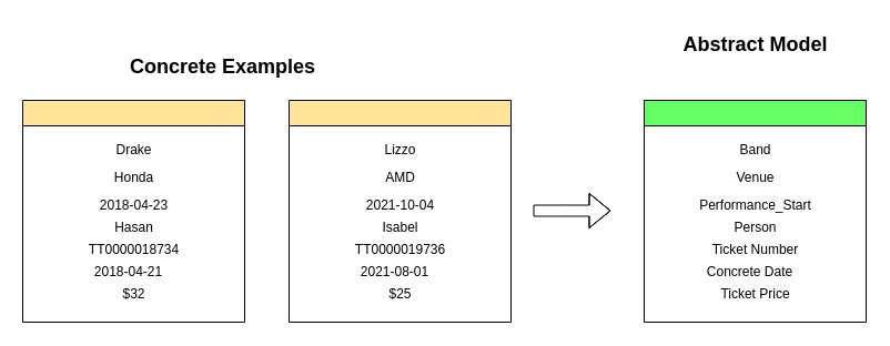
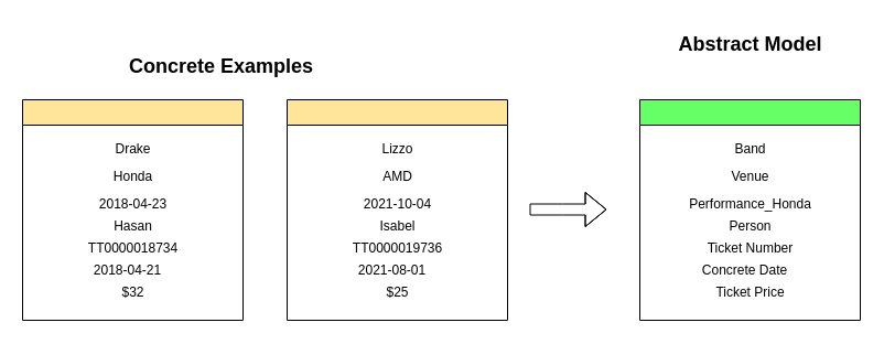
- <mxCell id="19" value="Performance_Start" style="text;html=1;align=center;verticalAlign=middle;resizable=0;points=[];autosize=1;strokeColor=none;fillColor=none;" vertex="1" parent="14"><mxGeometry x="-10" y="50" width="120" height="30" as="geometry" /></mxCell>
+ <mxCell id="19" value="Performance_Honda" style="text;html=1;align=center;verticalAlign=middle;resizable=0;points=[];autosize=1;strokeColor=none;fillColor=none;" vertex="1" parent="14"><mxGeometry x="-10" y="50" width="120" height="30" as="geometry" /></mxCell>
